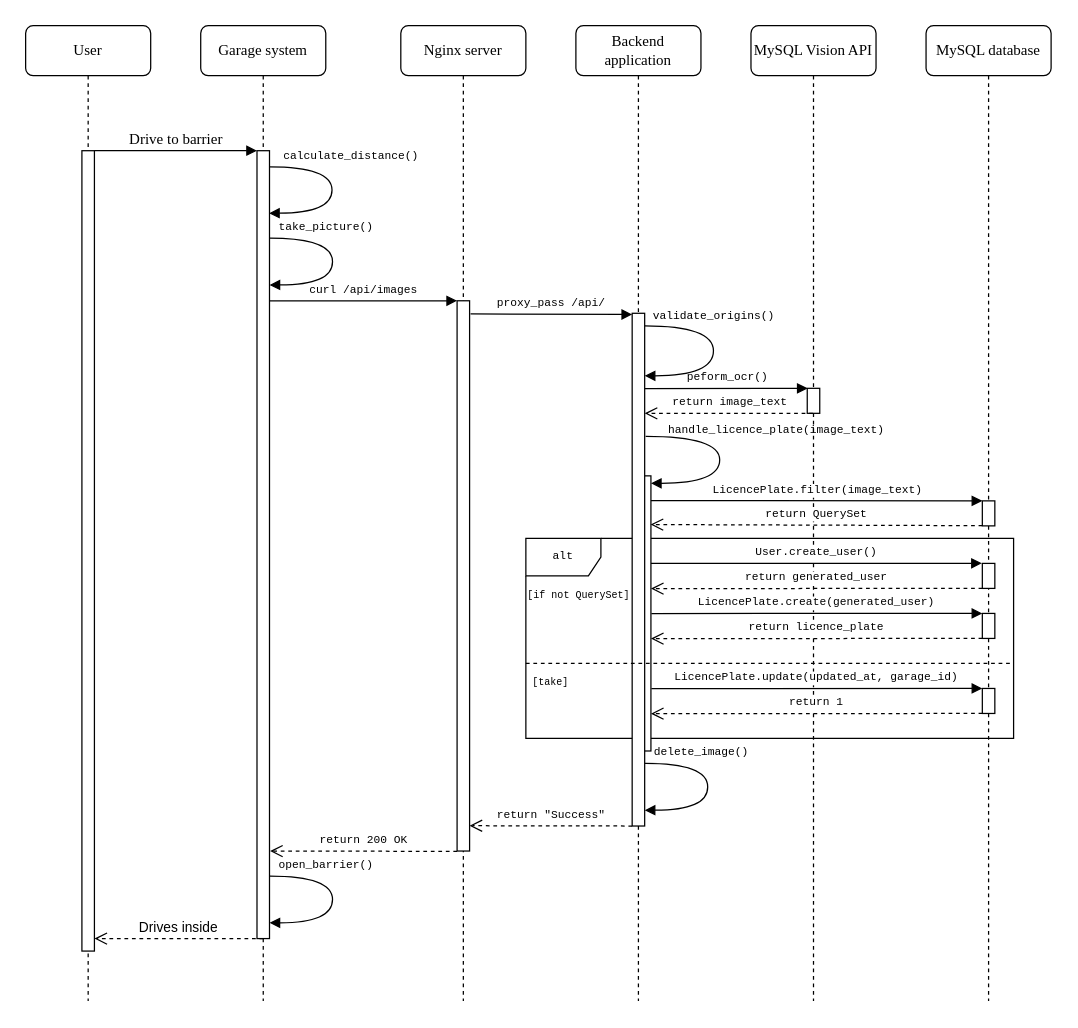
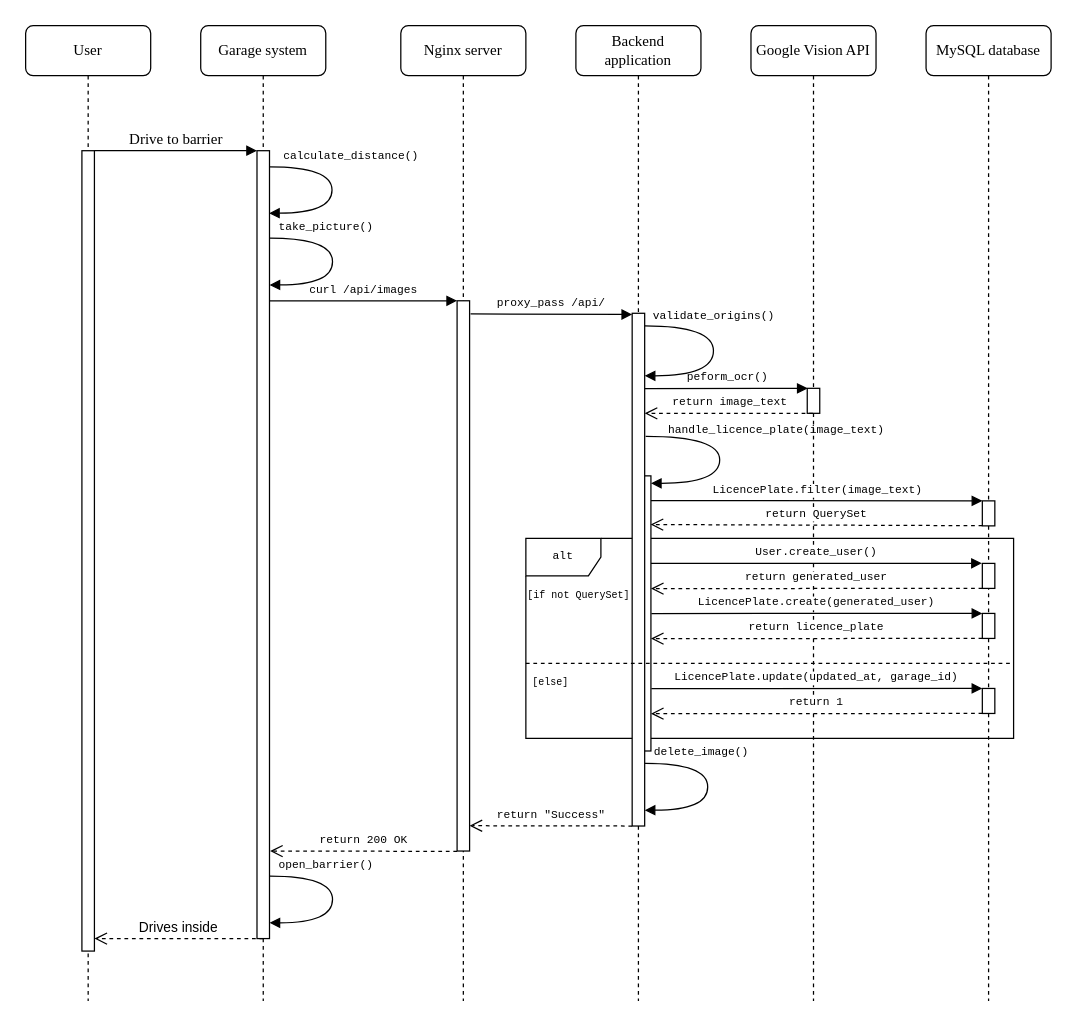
- <mxCell id="3" value="MySQL Vision API" style="shape=umlLifeline;perimeter=lifelinePerimeter;whiteSpace=wrap;html=1;container=1;collapsible=0;recursiveResize=0;outlineConnect=0;rounded=1;shadow=0;comic=0;labelBackgroundColor=none;strokeWidth=1;fontFamily=Verdana;fontSize=12;align=center;" parent="1" vertex="1"><mxGeometry x="600" y="20" width="100" height="780" as="geometry" /></mxCell>
+ <mxCell id="3" value="Google Vision API" style="shape=umlLifeline;perimeter=lifelinePerimeter;whiteSpace=wrap;html=1;container=1;collapsible=0;recursiveResize=0;outlineConnect=0;rounded=1;shadow=0;comic=0;labelBackgroundColor=none;strokeWidth=1;fontFamily=Verdana;fontSize=12;align=center;" parent="1" vertex="1"><mxGeometry x="600" y="20" width="100" height="780" as="geometry" /></mxCell>
- <mxCell id="36" value="[take]" style="text;html=1;strokeColor=none;fillColor=none;align=center;verticalAlign=middle;whiteSpace=wrap;rounded=0;fontFamily=Courier New;fontSize=8;" parent="1" vertex="1"><mxGeometry x="420" y="530" width="40" height="30" as="geometry" /></mxCell>
+ <mxCell id="36" value="[else]" style="text;html=1;strokeColor=none;fillColor=none;align=center;verticalAlign=middle;whiteSpace=wrap;rounded=0;fontFamily=Courier New;fontSize=8;" parent="1" vertex="1"><mxGeometry x="420" y="530" width="40" height="30" as="geometry" /></mxCell>
